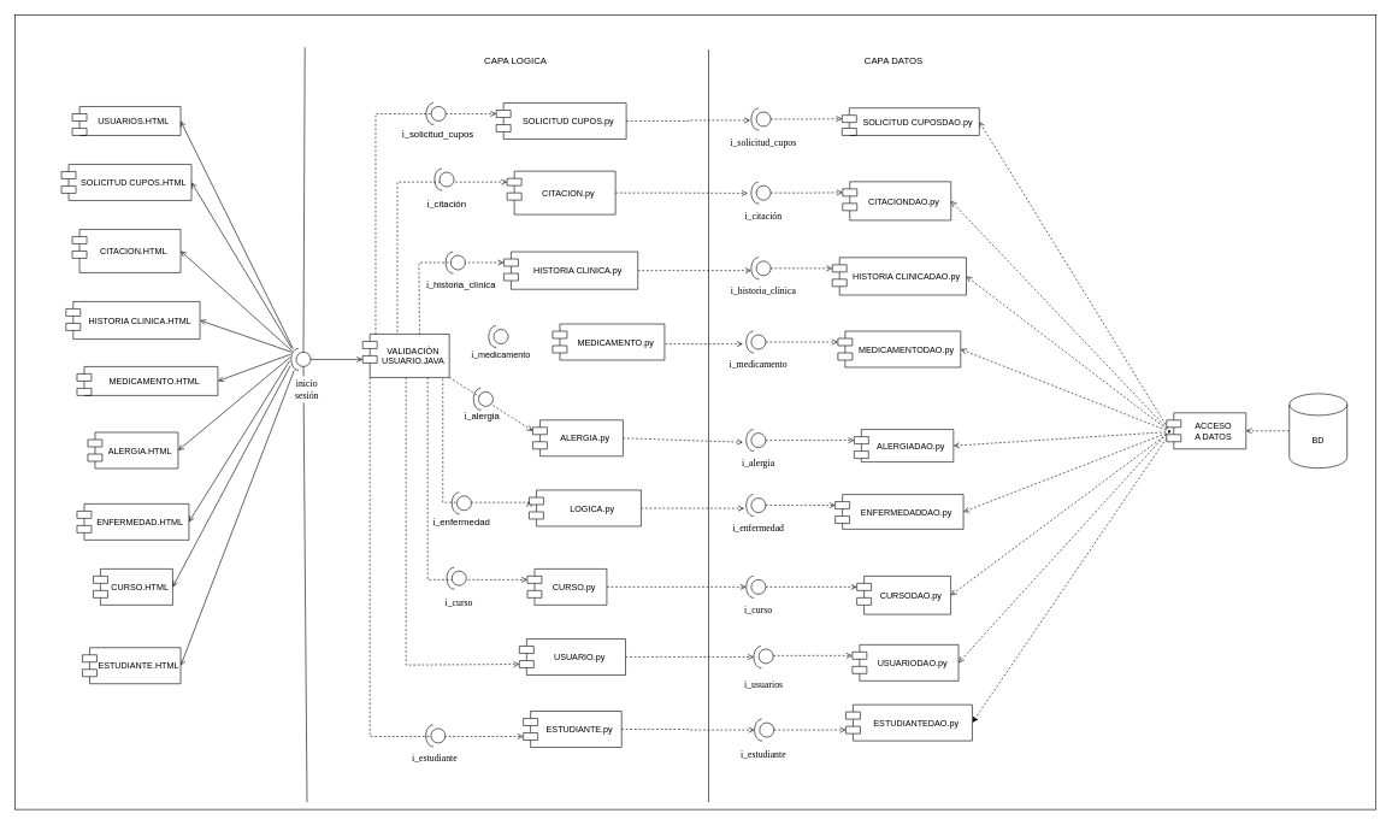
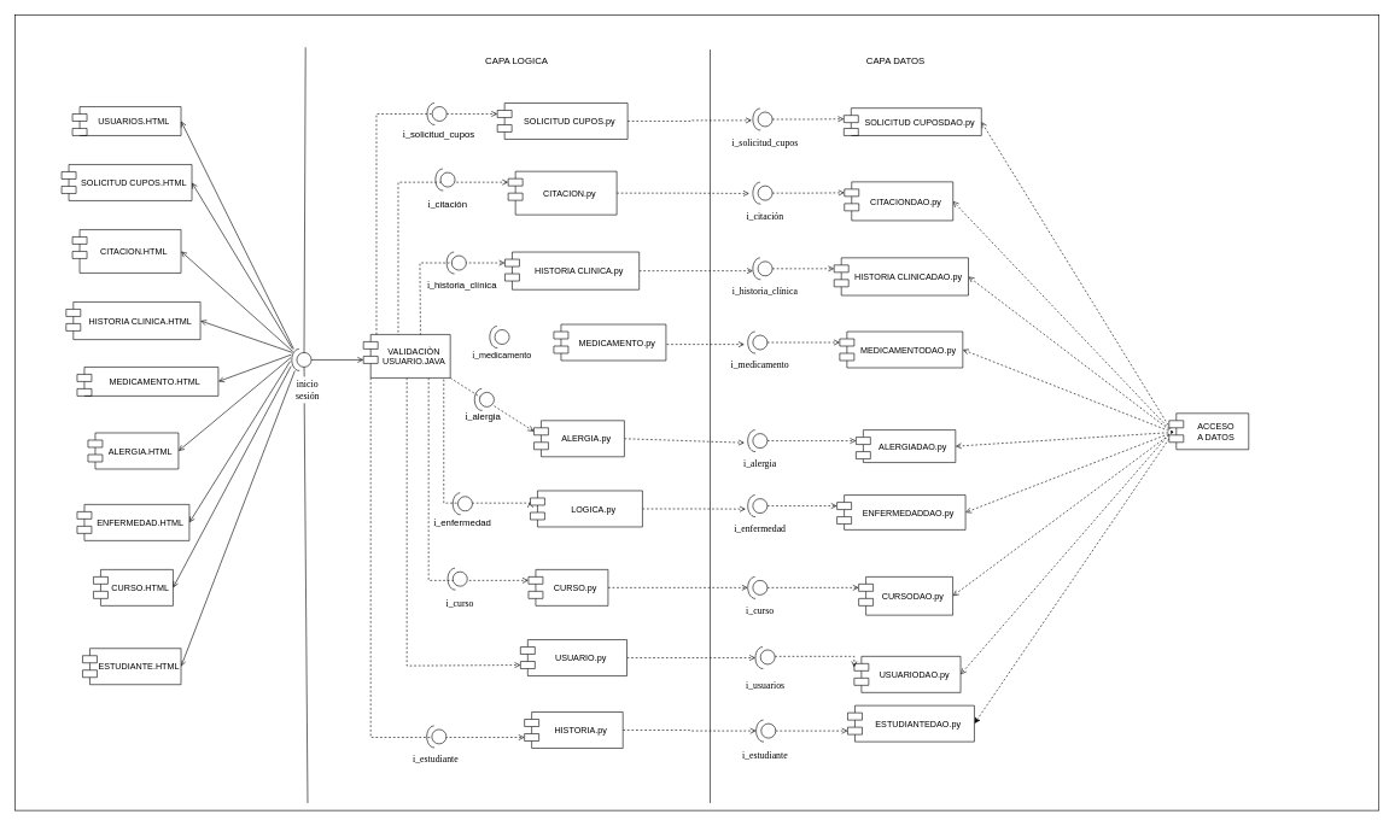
- <mxCell id="118" style="edgeStyle=orthogonalEdgeStyle;rounded=0;orthogonalLoop=1;jettySize=auto;html=1;exitX=1;exitY=0.5;exitDx=0;exitDy=0;endArrow=none;endFill=0;startArrow=open;startFill=0;dashed=1;" edge="1" parent="1" source="120" target="121"><mxGeometry relative="1" as="geometry" /></mxCell>
- <mxCell id="121" value="BD" style="shape=cylinder3;whiteSpace=wrap;html=1;boundedLbl=1;backgroundOutline=1;size=15;" vertex="1" parent="1"><mxGeometry x="1784" y="544.5" width="80" height="103" as="geometry" /></mxCell>
- <mxCell id="117" value="USUARIODAO.py" style="shape=module;align=left;spacingLeft=20;align=center;verticalAlign=middle;" vertex="1" parent="1"><mxGeometry x="1179" y="892" width="147" height="50" as="geometry" /></mxCell>
+ <mxCell id="117" value="USUARIODAO.py" style="shape=module;align=left;spacingLeft=20;align=center;verticalAlign=middle;" vertex="1" parent="1"><mxGeometry x="1179" y="907" width="147" height="50" as="geometry" /></mxCell>
- <mxCell id="130" value="ESTUDIANTE.py" style="shape=module;align=left;spacingLeft=20;align=center;verticalAlign=middle;" vertex="1" parent="1"><mxGeometry x="723.5" y="984" width="136" height="50" as="geometry" /></mxCell>
+ <mxCell id="130" value="HISTORIA.py" style="shape=module;align=left;spacingLeft=20;align=center;verticalAlign=middle;" vertex="1" parent="1"><mxGeometry x="723.5" y="984" width="136" height="50" as="geometry" /></mxCell>
